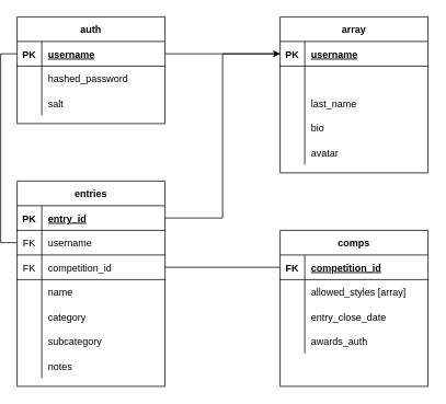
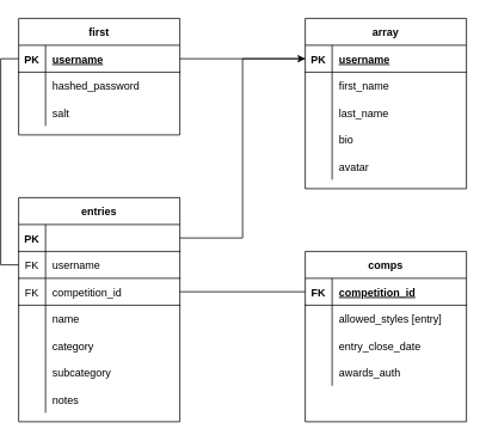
- <mxCell id="2" value="auth" style="shape=table;startSize=30;container=1;collapsible=1;childLayout=tableLayout;fixedRows=1;rowLines=0;fontStyle=1;align=center;resizeLast=1;" vertex="1" parent="1"><mxGeometry x="20" y="20" width="180" height="130" as="geometry" /></mxCell>
+ <mxCell id="2" value="first" style="shape=table;startSize=30;container=1;collapsible=1;childLayout=tableLayout;fixedRows=1;rowLines=0;fontStyle=1;align=center;resizeLast=1;" vertex="1" parent="1"><mxGeometry x="20" y="20" width="180" height="130" as="geometry" /></mxCell>
+ <mxCell id="18" value="first_name" style="shape=partialRectangle;connectable=0;fillColor=none;top=0;left=0;bottom=0;right=0;align=left;spacingLeft=6;overflow=hidden;" vertex="1" parent="16"><mxGeometry x="30" width="150" height="30" as="geometry" /></mxCell>
- <mxCell id="31" value="entry_id" style="shape=partialRectangle;connectable=0;fillColor=none;top=0;left=0;bottom=0;right=0;align=left;spacingLeft=6;fontStyle=5;overflow=hidden;" vertex="1" parent="29"><mxGeometry x="30" width="150" height="30" as="geometry" /></mxCell>
- <mxCell id="56" value="allowed_styles [array]" style="shape=partialRectangle;connectable=0;fillColor=none;top=0;left=0;bottom=0;right=0;align=left;spacingLeft=6;overflow=hidden;" vertex="1" parent="54"><mxGeometry x="30" width="150" height="30" as="geometry" /></mxCell>
+ <mxCell id="56" value="allowed_styles [entry]" style="shape=partialRectangle;connectable=0;fillColor=none;top=0;left=0;bottom=0;right=0;align=left;spacingLeft=6;overflow=hidden;" vertex="1" parent="54"><mxGeometry x="30" width="150" height="30" as="geometry" /></mxCell>
